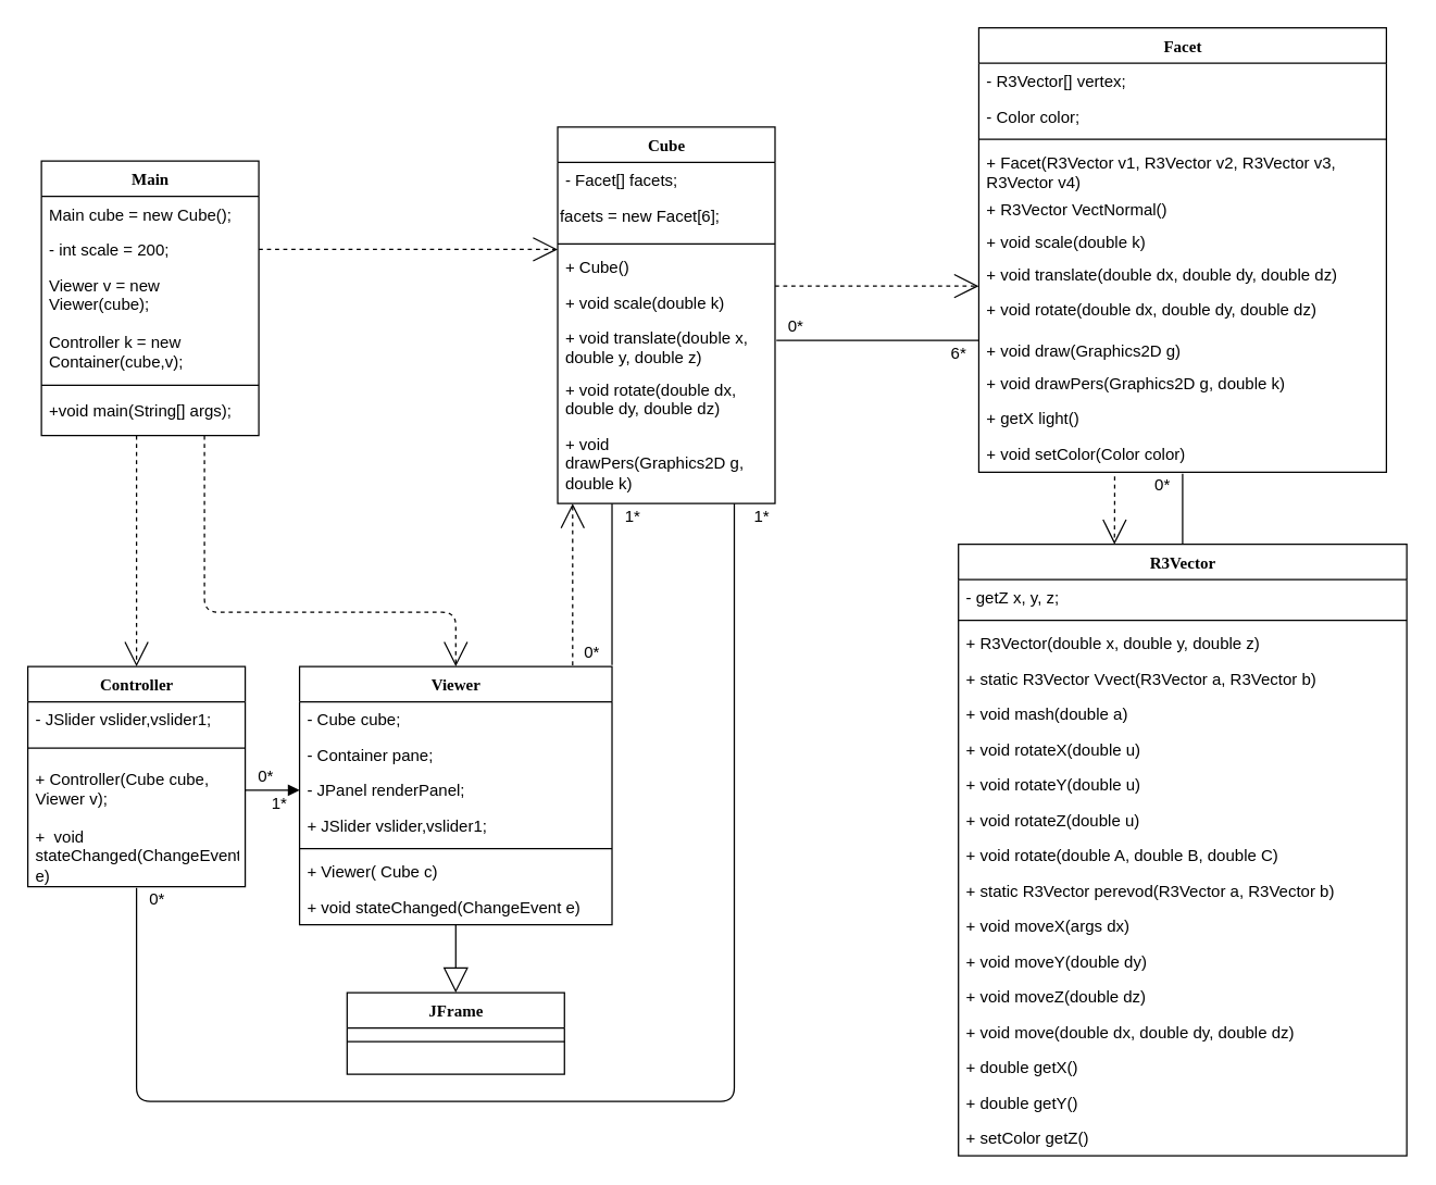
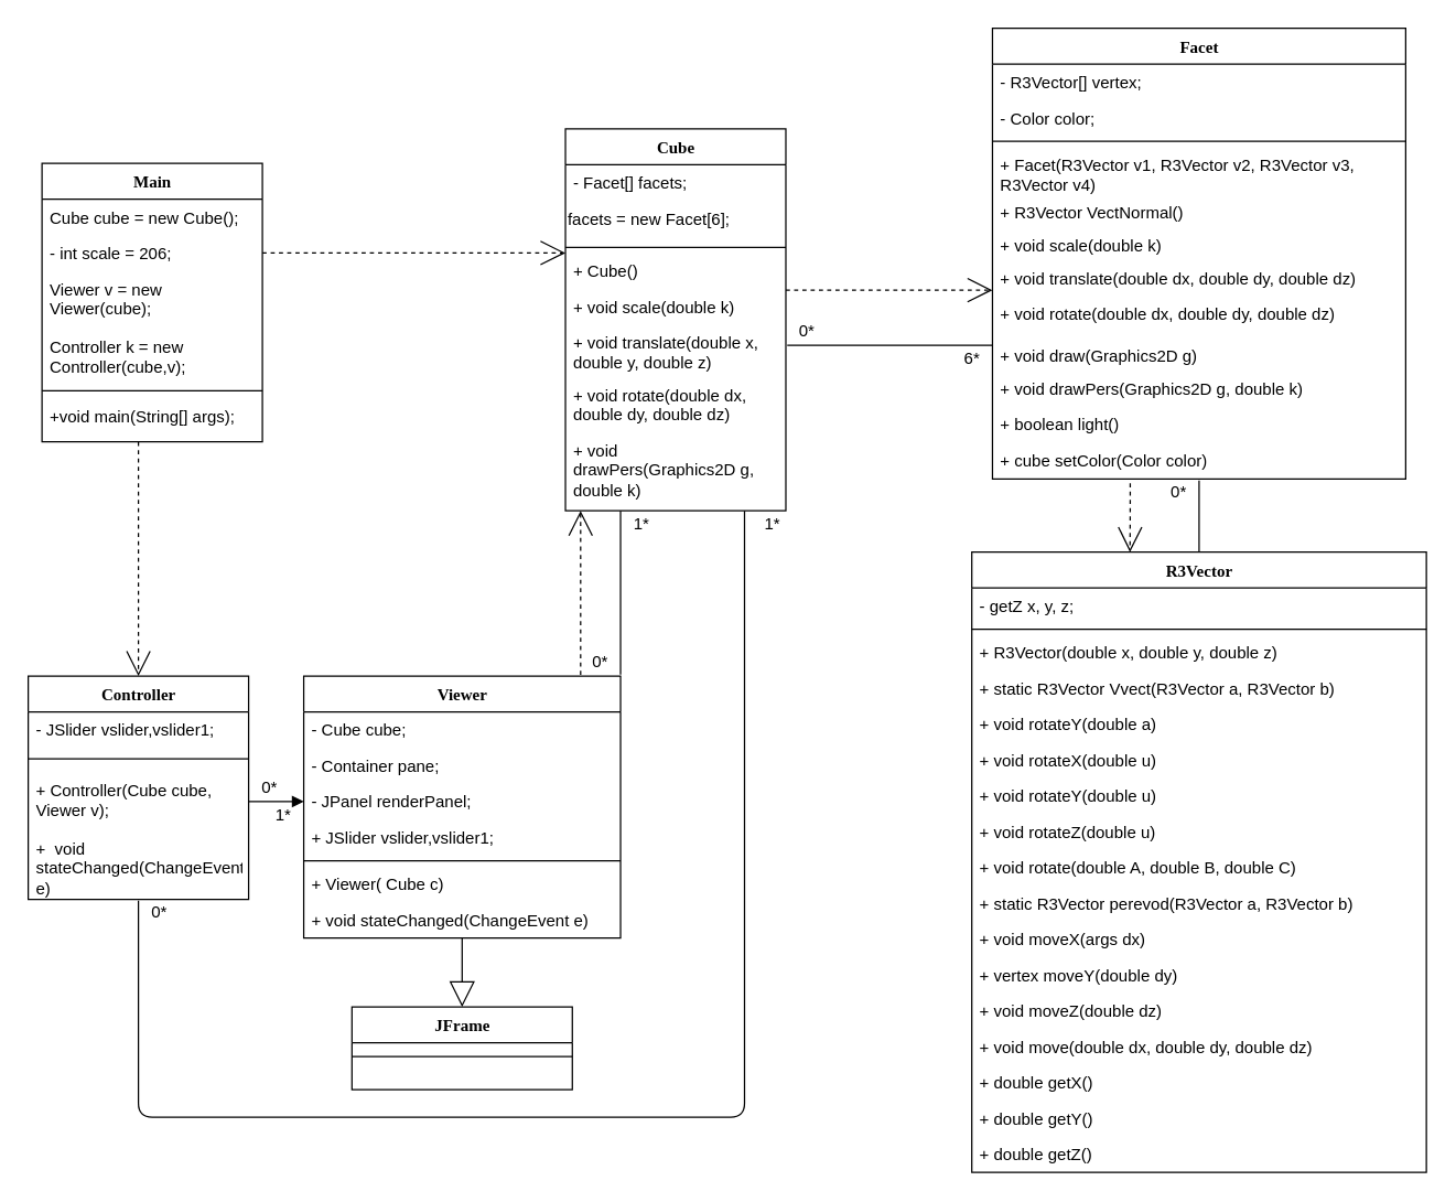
- <mxCell id="3" value="Main cube = new Cube();" style="text;html=1;strokeColor=none;fillColor=none;align=left;verticalAlign=top;spacingLeft=4;spacingRight=4;whiteSpace=wrap;overflow=hidden;rotatable=0;points=[[0,0.5],[1,0.5]];portConstraint=eastwest;" parent="2" vertex="1"><mxGeometry y="26" width="160" height="26" as="geometry" /></mxCell>
+ <mxCell id="3" value="Cube cube = new Cube();" style="text;html=1;strokeColor=none;fillColor=none;align=left;verticalAlign=top;spacingLeft=4;spacingRight=4;whiteSpace=wrap;overflow=hidden;rotatable=0;points=[[0,0.5],[1,0.5]];portConstraint=eastwest;" parent="2" vertex="1"><mxGeometry y="26" width="160" height="26" as="geometry" /></mxCell>
- <mxCell id="4" value="-&amp;nbsp;int scale = 200;" style="text;html=1;strokeColor=none;fillColor=none;align=left;verticalAlign=top;spacingLeft=4;spacingRight=4;whiteSpace=wrap;overflow=hidden;rotatable=0;points=[[0,0.5],[1,0.5]];portConstraint=eastwest;" parent="2" vertex="1"><mxGeometry y="52" width="160" height="26" as="geometry" /></mxCell>
+ <mxCell id="4" value="-&amp;nbsp;int scale = 206;" style="text;html=1;strokeColor=none;fillColor=none;align=left;verticalAlign=top;spacingLeft=4;spacingRight=4;whiteSpace=wrap;overflow=hidden;rotatable=0;points=[[0,0.5],[1,0.5]];portConstraint=eastwest;" parent="2" vertex="1"><mxGeometry y="52" width="160" height="26" as="geometry" /></mxCell>
- <mxCell id="6" value="Controller k = new Container(cube,v);" style="text;html=1;strokeColor=none;fillColor=none;align=left;verticalAlign=top;spacingLeft=4;spacingRight=4;whiteSpace=wrap;overflow=hidden;rotatable=0;points=[[0,0.5],[1,0.5]];portConstraint=eastwest;" parent="2" vertex="1"><mxGeometry y="120" width="160" height="40" as="geometry" /></mxCell>
+ <mxCell id="6" value="Controller k = new Controller(cube,v);" style="text;html=1;strokeColor=none;fillColor=none;align=left;verticalAlign=top;spacingLeft=4;spacingRight=4;whiteSpace=wrap;overflow=hidden;rotatable=0;points=[[0,0.5],[1,0.5]];portConstraint=eastwest;" parent="2" vertex="1"><mxGeometry y="120" width="160" height="40" as="geometry" /></mxCell>
- <mxCell id="29" value="+&amp;nbsp;getX light()" style="text;html=1;strokeColor=none;fillColor=none;align=left;verticalAlign=top;spacingLeft=4;spacingRight=4;whiteSpace=wrap;overflow=hidden;rotatable=0;points=[[0,0.5],[1,0.5]];portConstraint=eastwest;" vertex="1" parent="18"><mxGeometry y="274" width="300" height="26" as="geometry" /></mxCell>
+ <mxCell id="29" value="+&amp;nbsp;boolean light()" style="text;html=1;strokeColor=none;fillColor=none;align=left;verticalAlign=top;spacingLeft=4;spacingRight=4;whiteSpace=wrap;overflow=hidden;rotatable=0;points=[[0,0.5],[1,0.5]];portConstraint=eastwest;" vertex="1" parent="18"><mxGeometry y="274" width="300" height="26" as="geometry" /></mxCell>
- <mxCell id="30" value="+&amp;nbsp;void setColor(Color color)" style="text;html=1;strokeColor=none;fillColor=none;align=left;verticalAlign=top;spacingLeft=4;spacingRight=4;whiteSpace=wrap;overflow=hidden;rotatable=0;points=[[0,0.5],[1,0.5]];portConstraint=eastwest;" vertex="1" parent="18"><mxGeometry y="300" width="300" height="26" as="geometry" /></mxCell>
+ <mxCell id="30" value="+&amp;nbsp;cube setColor(Color color)" style="text;html=1;strokeColor=none;fillColor=none;align=left;verticalAlign=top;spacingLeft=4;spacingRight=4;whiteSpace=wrap;overflow=hidden;rotatable=0;points=[[0,0.5],[1,0.5]];portConstraint=eastwest;" vertex="1" parent="18"><mxGeometry y="300" width="300" height="26" as="geometry" /></mxCell>
- <mxCell id="65" style="edgeStyle=elbowEdgeStyle;html=1;labelBackgroundColor=none;startFill=0;startSize=8;endArrow=open;endFill=0;endSize=16;fontFamily=Verdana;fontSize=12;elbow=vertical;dashed=1;exitX=0.75;exitY=1;exitDx=0;exitDy=0;entryX=0.5;entryY=0;entryDx=0;entryDy=0;" edge="1" parent="1" source="2" target="57"><mxGeometry relative="1" as="geometry"><mxPoint x="260" y="280" as="sourcePoint" /><mxPoint x="460.08" y="370" as="targetPoint" /><Array as="points"><mxPoint x="140" y="450" /><mxPoint x="250" y="450" /><mxPoint x="370" y="450" /></Array></mxGeometry></mxCell>
- <mxCell id="37" value="+&amp;nbsp;void mash(double a)" style="text;html=1;strokeColor=none;fillColor=none;align=left;verticalAlign=top;spacingLeft=4;spacingRight=4;whiteSpace=wrap;overflow=hidden;rotatable=0;points=[[0,0.5],[1,0.5]];portConstraint=eastwest;" parent="32" vertex="1"><mxGeometry y="112" width="330" height="26" as="geometry" /></mxCell>
+ <mxCell id="37" value="+&amp;nbsp;void rotateY(double a)" style="text;html=1;strokeColor=none;fillColor=none;align=left;verticalAlign=top;spacingLeft=4;spacingRight=4;whiteSpace=wrap;overflow=hidden;rotatable=0;points=[[0,0.5],[1,0.5]];portConstraint=eastwest;" parent="32" vertex="1"><mxGeometry y="112" width="330" height="26" as="geometry" /></mxCell>
- <mxCell id="44" value="+&amp;nbsp;void moveY(double dy)" style="text;html=1;strokeColor=none;fillColor=none;align=left;verticalAlign=top;spacingLeft=4;spacingRight=4;whiteSpace=wrap;overflow=hidden;rotatable=0;points=[[0,0.5],[1,0.5]];portConstraint=eastwest;" vertex="1" parent="32"><mxGeometry y="294" width="330" height="26" as="geometry" /></mxCell>
+ <mxCell id="44" value="+&amp;nbsp;vertex moveY(double dy)" style="text;html=1;strokeColor=none;fillColor=none;align=left;verticalAlign=top;spacingLeft=4;spacingRight=4;whiteSpace=wrap;overflow=hidden;rotatable=0;points=[[0,0.5],[1,0.5]];portConstraint=eastwest;" vertex="1" parent="32"><mxGeometry y="294" width="330" height="26" as="geometry" /></mxCell>
- <mxCell id="49" value="+&amp;nbsp;setColor getZ()" style="text;html=1;strokeColor=none;fillColor=none;align=left;verticalAlign=top;spacingLeft=4;spacingRight=4;whiteSpace=wrap;overflow=hidden;rotatable=0;points=[[0,0.5],[1,0.5]];portConstraint=eastwest;" vertex="1" parent="32"><mxGeometry y="424" width="330" height="20" as="geometry" /></mxCell>
+ <mxCell id="49" value="+&amp;nbsp;double getZ()" style="text;html=1;strokeColor=none;fillColor=none;align=left;verticalAlign=top;spacingLeft=4;spacingRight=4;whiteSpace=wrap;overflow=hidden;rotatable=0;points=[[0,0.5],[1,0.5]];portConstraint=eastwest;" vertex="1" parent="32"><mxGeometry y="424" width="330" height="20" as="geometry" /></mxCell>
